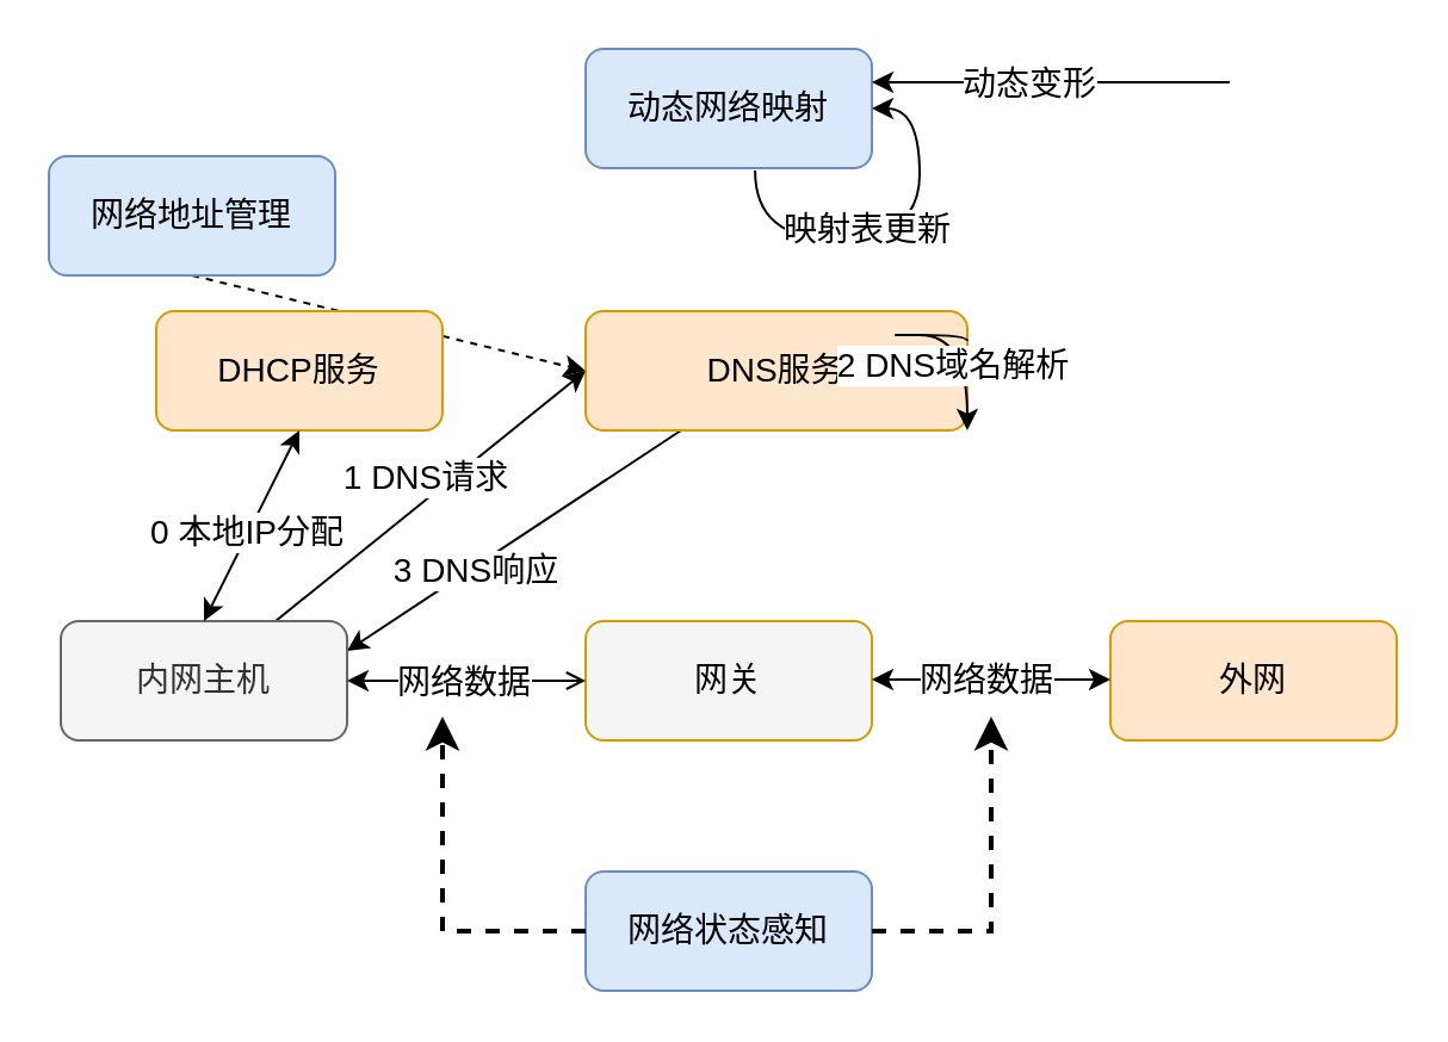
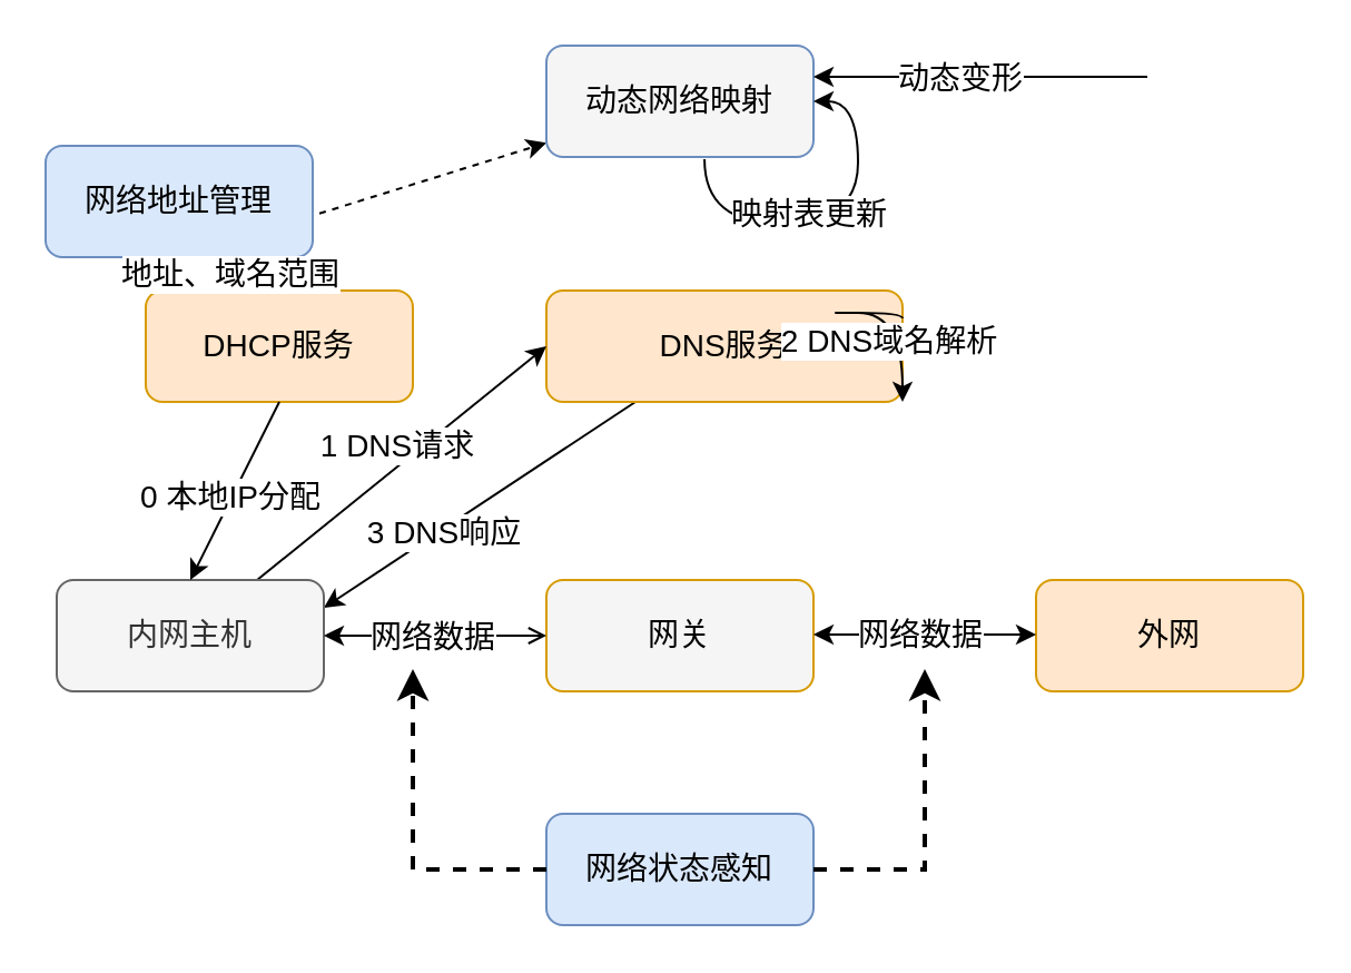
- <mxCell id="4" value="&lt;font style=&quot;font-size: 14px;&quot;&gt;动态网络映射&lt;/font&gt;" style="rounded=1;whiteSpace=wrap;html=1;fillColor=#dae8fc;strokeColor=#6c8ebf;" vertex="1" parent="1"><mxGeometry x="245" y="20" width="120" height="50" as="geometry" /></mxCell>
+ <mxCell id="4" value="&lt;font style=&quot;font-size: 14px;&quot;&gt;动态网络映射&lt;/font&gt;" style="rounded=1;whiteSpace=wrap;html=1;fillColor=#f5f5f5;strokeColor=#6c8ebf;" vertex="1" parent="1"><mxGeometry x="245" y="20" width="120" height="50" as="geometry" /></mxCell>
+ <mxCell id="15" value="" style="endArrow=classic;html=1;rounded=0;fontSize=14;entryX=0.5;entryY=0;entryDx=0;entryDy=0;exitX=0.5;exitY=1;exitDx=0;exitDy=0;" edge="1" parent="1" source="3" target="5"><mxGeometry relative="1" as="geometry"><mxPoint x="15" y="120" as="sourcePoint" /><mxPoint x="115" y="120" as="targetPoint" /></mxGeometry></mxCell>
+ <mxCell id="16" value="地址、域名范围" style="edgeLabel;resizable=0;html=1;align=center;verticalAlign=middle;strokeWidth=2;fontSize=14;" connectable="0" vertex="1" parent="15"><mxGeometry relative="1" as="geometry" /></mxCell>
- <mxCell id="2" style="rounded=0;orthogonalLoop=1;jettySize=auto;html=1;exitX=0.5;exitY=1;exitDx=0;exitDy=0;entryX=0;entryY=0.5;entryDx=0;entryDy=0;strokeWidth=1;fontSize=14;dashed=1;" edge="1" parent="1" source="3" target="8"><mxGeometry relative="1" as="geometry" /></mxCell>
+ <mxCell id="2" style="rounded=0;orthogonalLoop=1;jettySize=auto;html=1;exitX=0.5;exitY=1;exitDx=0;exitDy=0;strokeWidth=1;fontSize=14;dashed=1;" edge="1" parent="1" source="3" target="4"><mxGeometry relative="1" as="geometry" /></mxCell>
- <mxCell id="23" value="" style="endArrow=classic;startArrow=classic;html=1;rounded=1;strokeWidth=1;fontSize=14;exitX=0.5;exitY=0;exitDx=0;exitDy=0;entryX=0.5;entryY=1;entryDx=0;entryDy=0;" edge="1" parent="1" source="11" target="5"><mxGeometry width="50" height="50" relative="1" as="geometry"><mxPoint x="65" y="230" as="sourcePoint" /><mxPoint x="115" y="180" as="targetPoint" /></mxGeometry></mxCell>
+ <mxCell id="23" value="" style="endArrow=none;startArrow=classic;html=1;rounded=1;strokeWidth=1;fontSize=14;exitX=0.5;exitY=0;exitDx=0;exitDy=0;entryX=0.5;entryY=1;entryDx=0;entryDy=0;" edge="1" parent="1" source="11" target="5"><mxGeometry width="50" height="50" relative="1" as="geometry"><mxPoint x="65" y="230" as="sourcePoint" /><mxPoint x="115" y="180" as="targetPoint" /></mxGeometry></mxCell>
